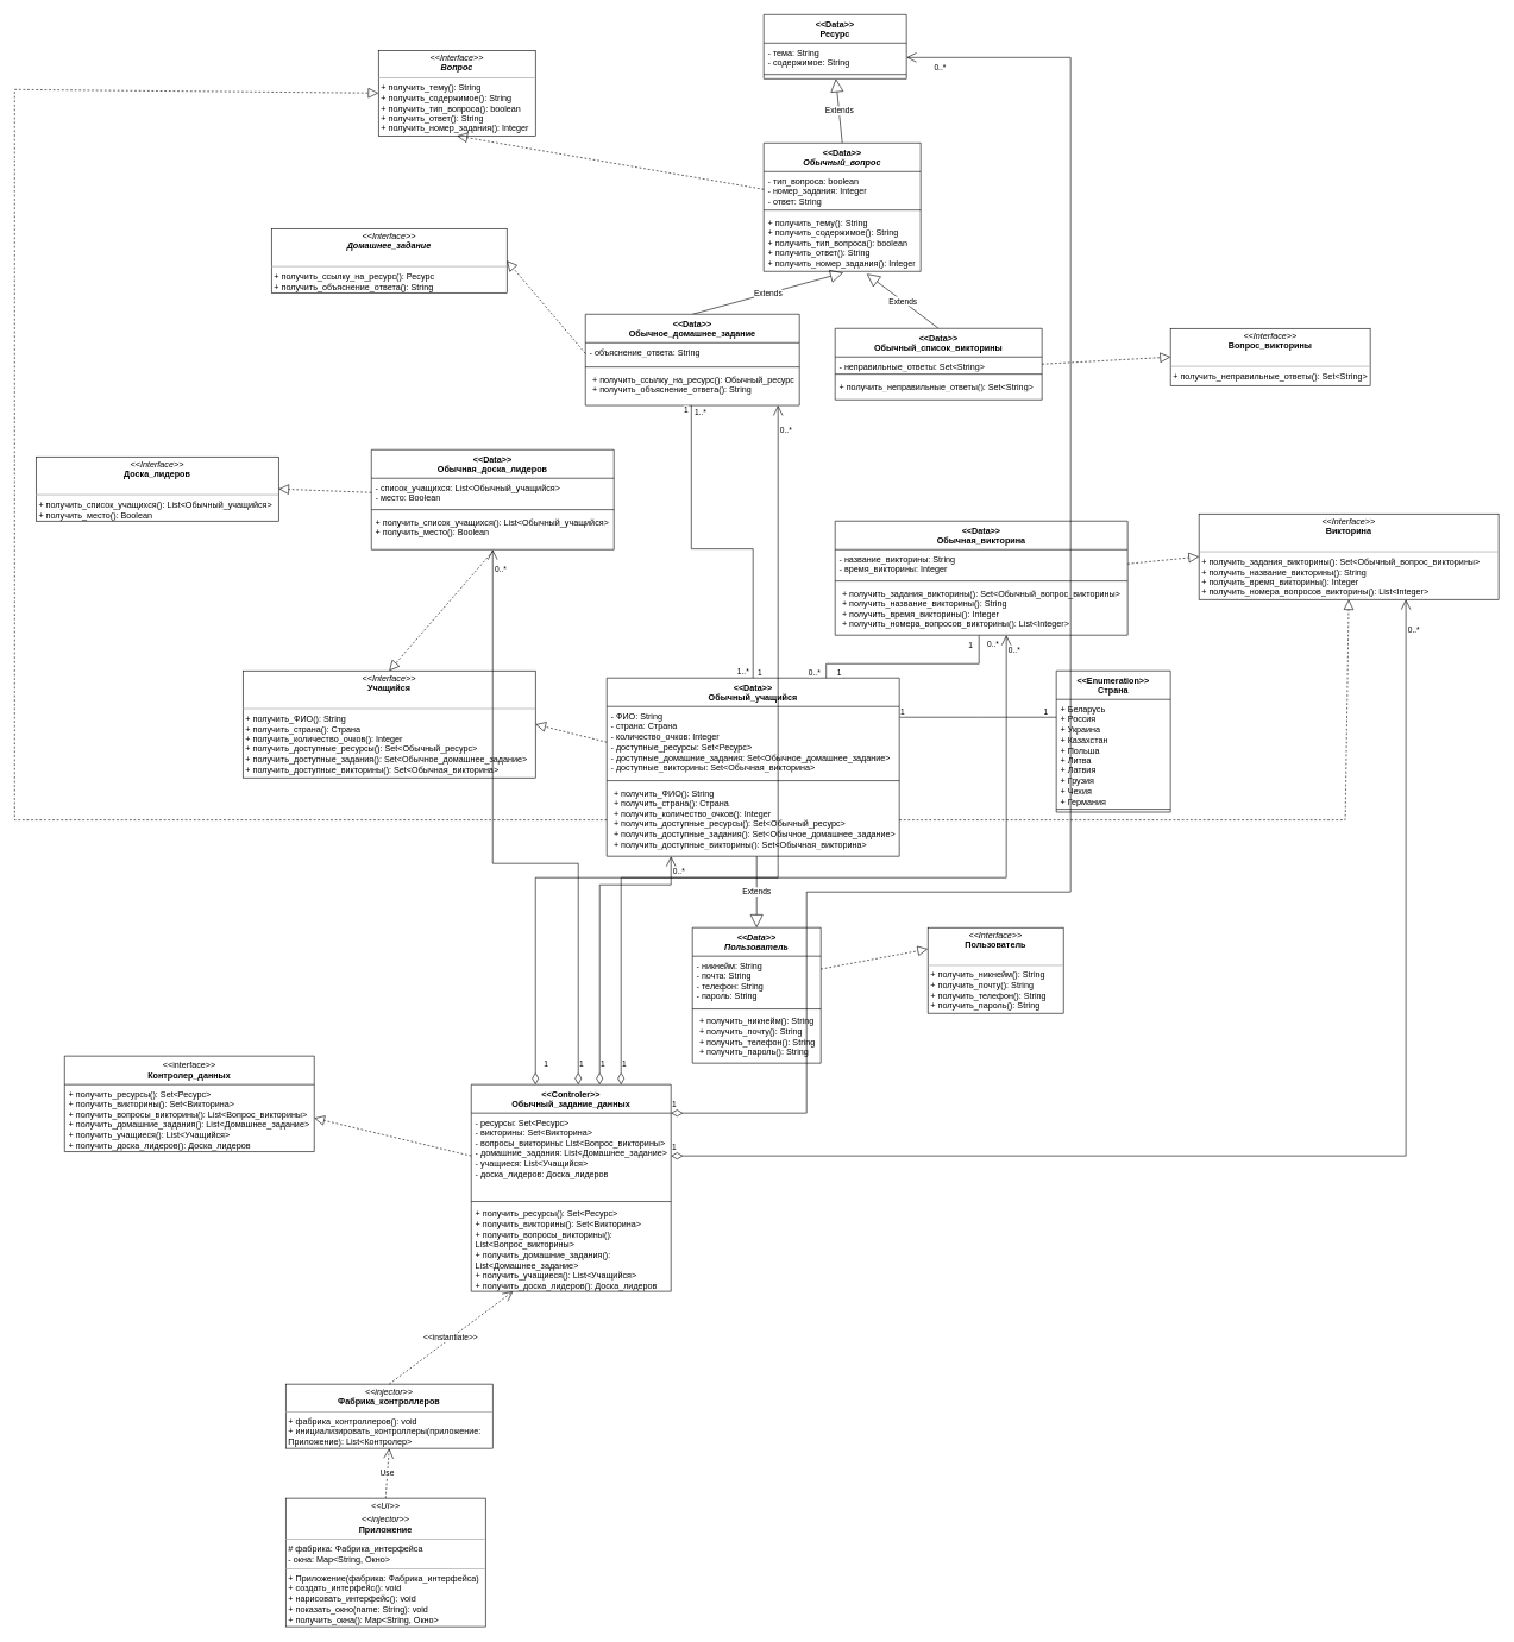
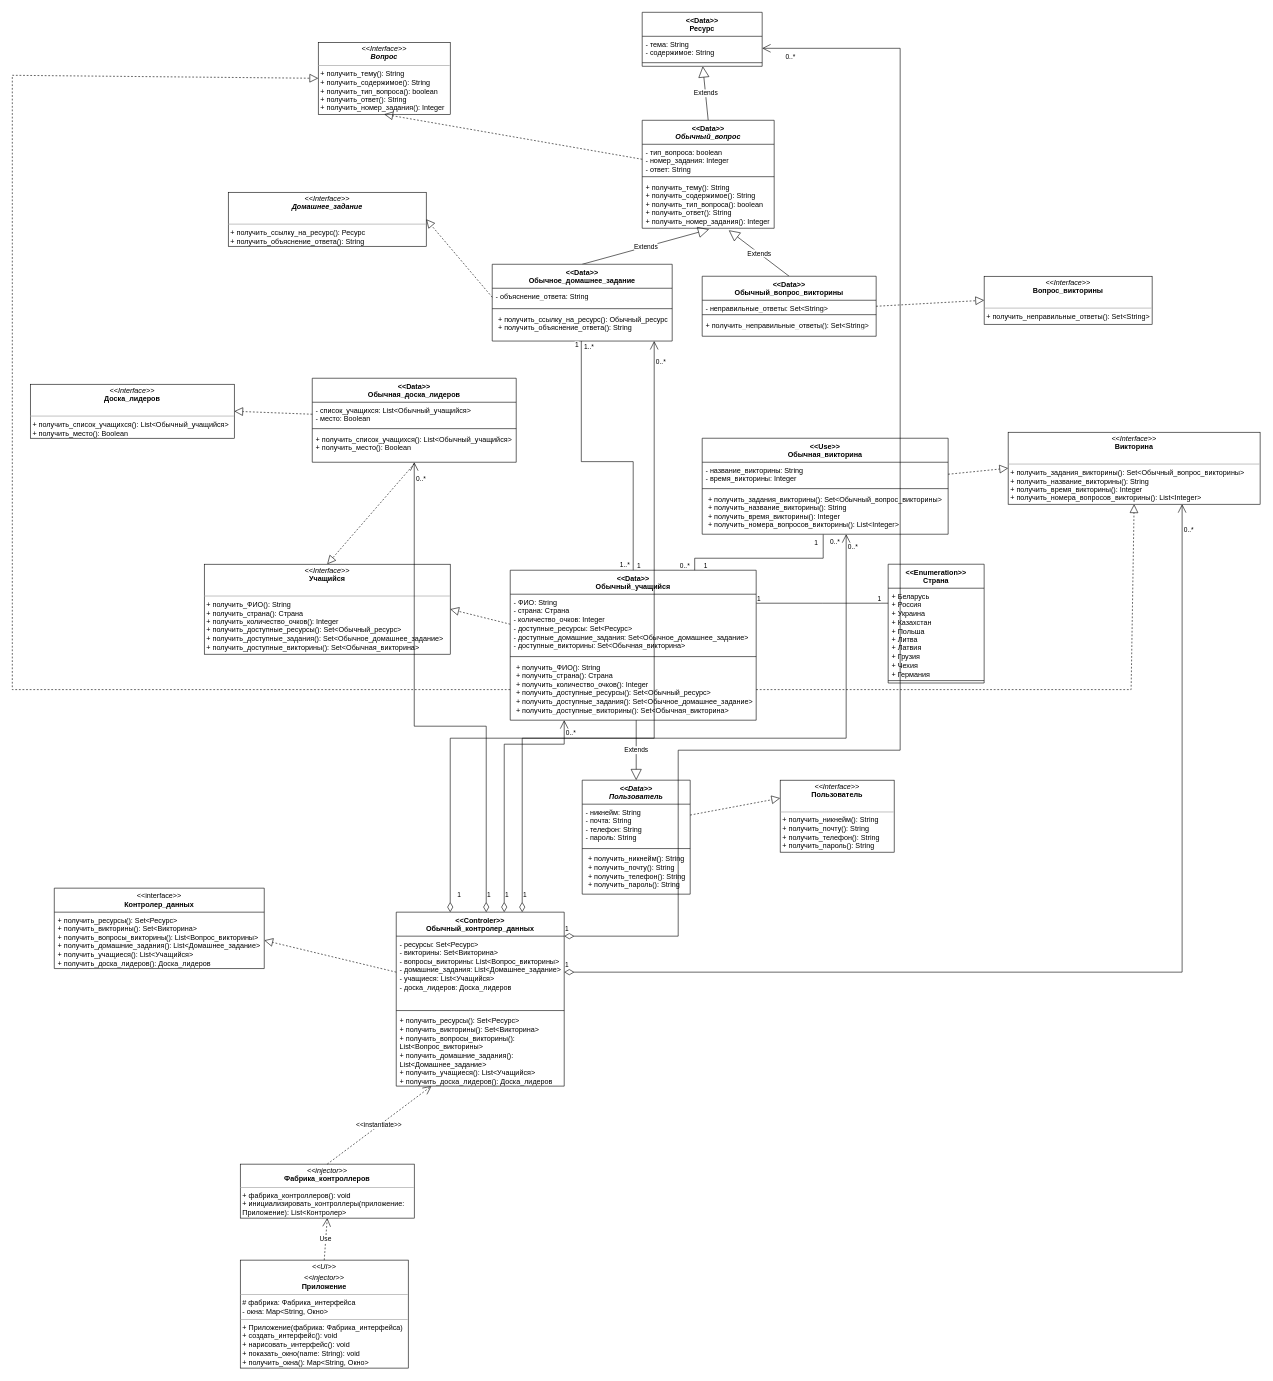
- <mxCell id="30" value="&amp;lt;&amp;lt;Data&amp;gt;&amp;gt;&lt;br style=&quot;border-color: var(--border-color);&quot;&gt;&lt;span style=&quot;border-color: var(--border-color);&quot;&gt;Обычный_список_викторины&lt;/span&gt;" style="swimlane;fontStyle=1;align=center;verticalAlign=top;childLayout=stackLayout;horizontal=1;startSize=40;horizontalStack=0;resizeParent=1;resizeParentMax=0;resizeLast=0;collapsible=1;marginBottom=0;whiteSpace=wrap;html=1;" parent="1" vertex="1"><mxGeometry x="1170" y="460" width="290" height="100" as="geometry" /></mxCell>
+ <mxCell id="30" value="&amp;lt;&amp;lt;Data&amp;gt;&amp;gt;&lt;br style=&quot;border-color: var(--border-color);&quot;&gt;&lt;span style=&quot;border-color: var(--border-color);&quot;&gt;Обычный_вопрос_викторины&lt;/span&gt;" style="swimlane;fontStyle=1;align=center;verticalAlign=top;childLayout=stackLayout;horizontal=1;startSize=40;horizontalStack=0;resizeParent=1;resizeParentMax=0;resizeLast=0;collapsible=1;marginBottom=0;whiteSpace=wrap;html=1;" parent="1" vertex="1"><mxGeometry x="1170" y="460" width="290" height="100" as="geometry" /></mxCell>
- <mxCell id="34" value="&amp;lt;&amp;lt;Data&amp;gt;&amp;gt;&lt;br style=&quot;border-color: var(--border-color);&quot;&gt;&lt;span style=&quot;border-color: var(--border-color);&quot;&gt;Обычная_викторина&lt;/span&gt;" style="swimlane;fontStyle=1;align=center;verticalAlign=top;childLayout=stackLayout;horizontal=1;startSize=40;horizontalStack=0;resizeParent=1;resizeParentMax=0;resizeLast=0;collapsible=1;marginBottom=0;whiteSpace=wrap;html=1;" parent="1" vertex="1"><mxGeometry x="1170" y="730" width="410" height="160" as="geometry" /></mxCell>
+ <mxCell id="34" value="&amp;lt;&amp;lt;Use&amp;gt;&amp;gt;&lt;br style=&quot;border-color: var(--border-color);&quot;&gt;&lt;span style=&quot;border-color: var(--border-color);&quot;&gt;Обычная_викторина&lt;/span&gt;" style="swimlane;fontStyle=1;align=center;verticalAlign=top;childLayout=stackLayout;horizontal=1;startSize=40;horizontalStack=0;resizeParent=1;resizeParentMax=0;resizeLast=0;collapsible=1;marginBottom=0;whiteSpace=wrap;html=1;" parent="1" vertex="1"><mxGeometry x="1170" y="730" width="410" height="160" as="geometry" /></mxCell>
- <mxCell id="73" value="&amp;lt;&amp;lt;Controler&amp;gt;&amp;gt;&lt;br&gt;Обычный_задание_данных" style="swimlane;fontStyle=1;align=center;verticalAlign=top;childLayout=stackLayout;horizontal=1;startSize=40;horizontalStack=0;resizeParent=1;resizeParentMax=0;resizeLast=0;collapsible=1;marginBottom=0;whiteSpace=wrap;html=1;" vertex="1" parent="1"><mxGeometry x="660" y="1520" width="280" height="290" as="geometry" /></mxCell>
+ <mxCell id="73" value="&amp;lt;&amp;lt;Controler&amp;gt;&amp;gt;&lt;br&gt;Обычный_контролер_данных" style="swimlane;fontStyle=1;align=center;verticalAlign=top;childLayout=stackLayout;horizontal=1;startSize=40;horizontalStack=0;resizeParent=1;resizeParentMax=0;resizeLast=0;collapsible=1;marginBottom=0;whiteSpace=wrap;html=1;" vertex="1" parent="1"><mxGeometry x="660" y="1520" width="280" height="290" as="geometry" /></mxCell>
